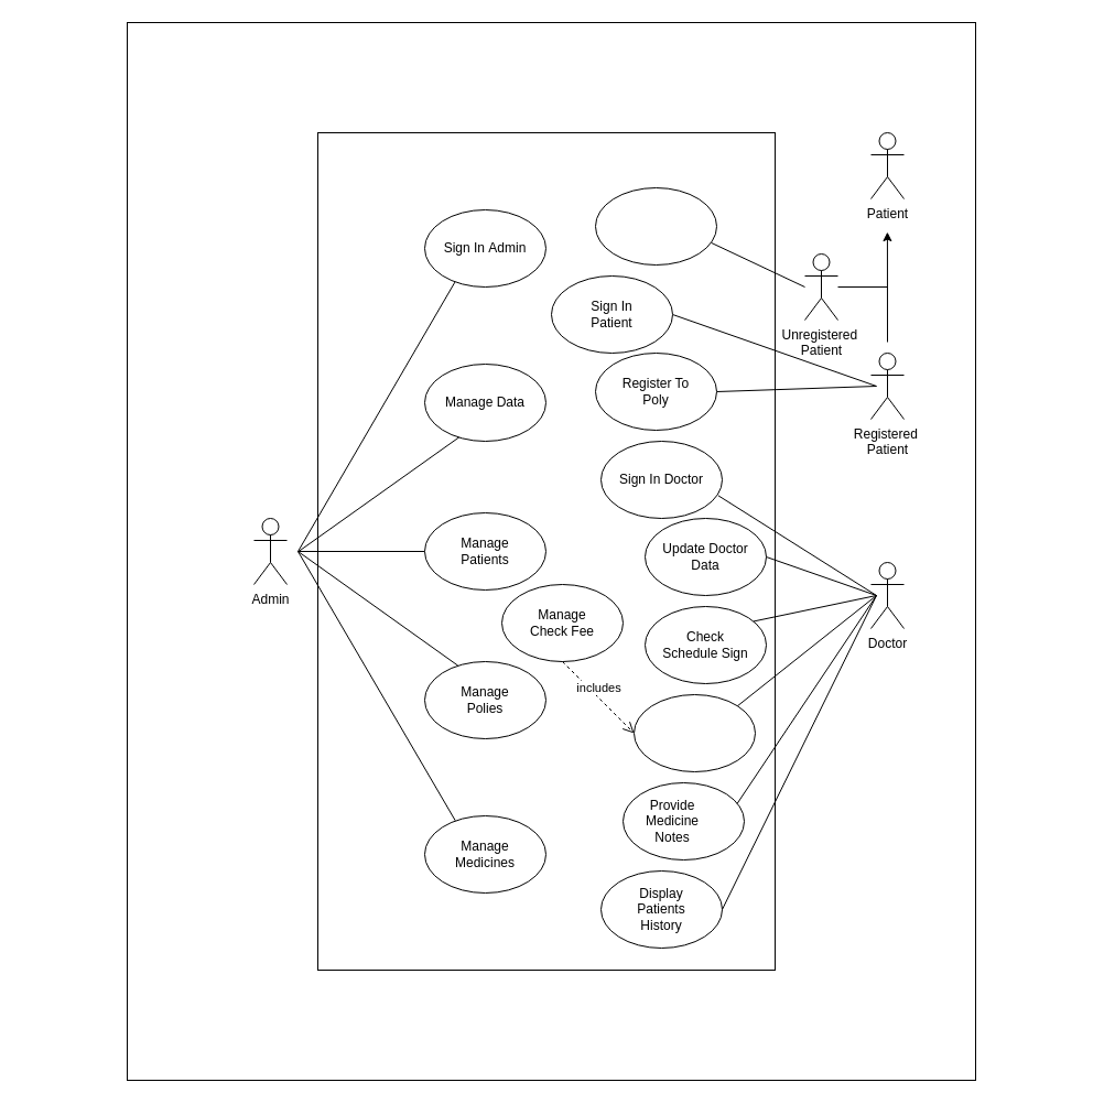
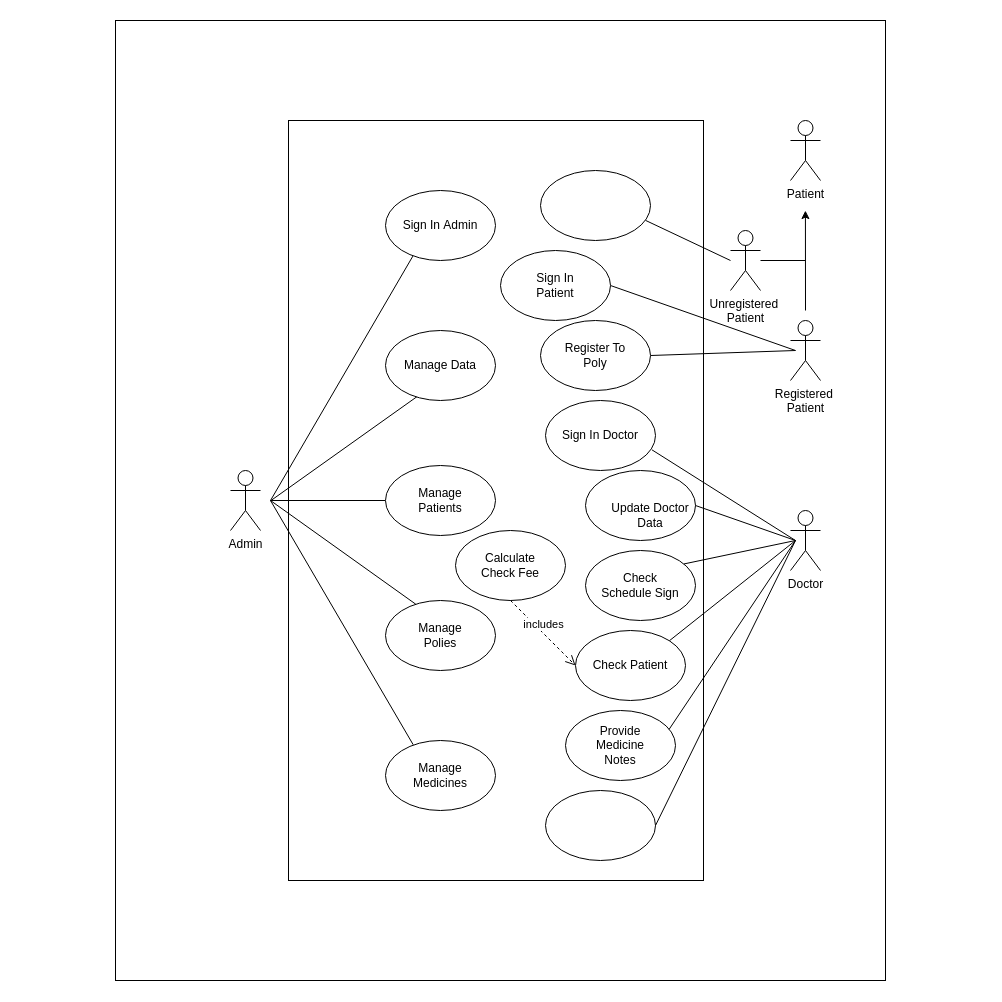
- <mxCell id="43" value="Update Doctor Data" style="text;html=1;align=center;verticalAlign=middle;whiteSpace=wrap;rounded=0;" parent="41" vertex="1"><mxGeometry x="15" y="20" width="80" height="30" as="geometry" /></mxCell>
+ <mxCell id="43" value="Update Doctor Data" style="text;html=1;align=center;verticalAlign=middle;whiteSpace=wrap;rounded=0;" parent="41" vertex="1"><mxGeometry x="25" y="30" width="80" height="30" as="geometry" /></mxCell>
- <mxCell id="60" value="Manage Check Fee" style="text;html=1;align=center;verticalAlign=middle;whiteSpace=wrap;rounded=0;" parent="58" vertex="1"><mxGeometry x="15" y="20" width="80" height="30" as="geometry" /></mxCell>
+ <mxCell id="60" value="Calculate Check Fee" style="text;html=1;align=center;verticalAlign=middle;whiteSpace=wrap;rounded=0;" parent="58" vertex="1"><mxGeometry x="15" y="20" width="80" height="30" as="geometry" /></mxCell>
+ <mxCell id="51" value="Check Patient" style="text;html=1;align=center;verticalAlign=middle;whiteSpace=wrap;rounded=0;" parent="49" vertex="1"><mxGeometry x="15" y="20" width="80" height="30" as="geometry" /></mxCell>
- <mxCell id="54" value="Provide Medicine Notes" style="text;html=1;align=center;verticalAlign=middle;whiteSpace=wrap;rounded=0;" parent="52" vertex="1"><mxGeometry x="5" y="20" width="80" height="30" as="geometry" /></mxCell>
+ <mxCell id="54" value="Provide Medicine Notes" style="text;html=1;align=center;verticalAlign=middle;whiteSpace=wrap;rounded=0;" parent="52" vertex="1"><mxGeometry x="15" y="20" width="80" height="30" as="geometry" /></mxCell>
- <mxCell id="57" value="Display Patients History" style="text;html=1;align=center;verticalAlign=middle;whiteSpace=wrap;rounded=0;" parent="55" vertex="1"><mxGeometry x="15" y="20" width="80" height="30" as="geometry" /></mxCell>
